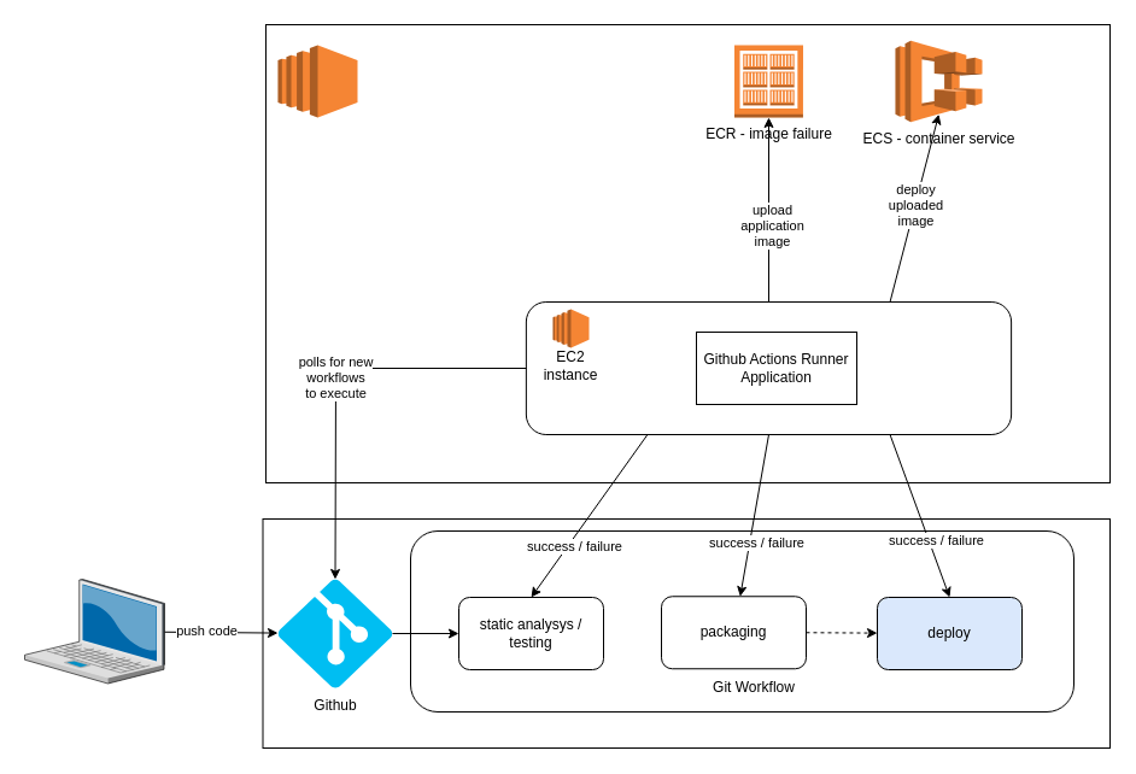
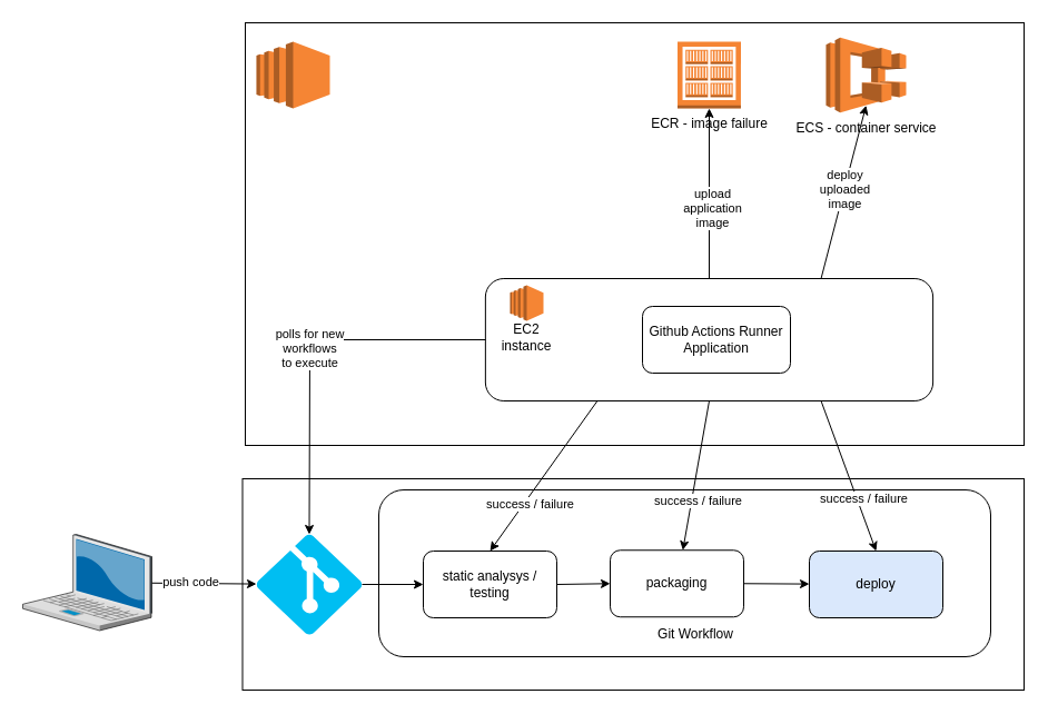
- <mxCell id="34" value="Github Actions Runner Application" style="whiteSpace=wrap;html=1;align=center;rounded=0;" vertex="1" parent="1"><mxGeometry x="577" y="275" width="133" height="60" as="geometry" /></mxCell>
+ <mxCell id="34" value="Github Actions Runner Application" style="rounded=1;whiteSpace=wrap;html=1;align=center;" vertex="1" parent="1"><mxGeometry x="577" y="275" width="133" height="60" as="geometry" /></mxCell>
+ <mxCell id="12" value="" style="endArrow=classic;html=1;rounded=0;exitX=1;exitY=0.5;exitDx=0;exitDy=0;entryX=0;entryY=0.5;entryDx=0;entryDy=0;" edge="1" parent="1" source="8" target="9"><mxGeometry width="50" height="50" relative="1" as="geometry"><mxPoint x="500" y="524.41" as="sourcePoint" /><mxPoint x="555" y="524" as="targetPoint" /></mxGeometry></mxCell>
- <mxCell id="13" value="" style="endArrow=classic;html=1;rounded=0;exitX=1;exitY=0.5;exitDx=0;exitDy=0;dashed=1;" edge="1" parent="1" source="9" target="10"><mxGeometry width="50" height="50" relative="1" as="geometry"><mxPoint x="510" y="535" as="sourcePoint" /><mxPoint x="558" y="534.25" as="targetPoint" /></mxGeometry></mxCell>
+ <mxCell id="13" value="" style="endArrow=classic;html=1;rounded=0;exitX=1;exitY=0.5;exitDx=0;exitDy=0;" edge="1" parent="1" source="9" target="10"><mxGeometry width="50" height="50" relative="1" as="geometry"><mxPoint x="510" y="535" as="sourcePoint" /><mxPoint x="558" y="534.25" as="targetPoint" /></mxGeometry></mxCell>
- <mxCell id="31" value="Github" style="text;html=1;strokeColor=none;fillColor=none;align=center;verticalAlign=middle;whiteSpace=wrap;rounded=0;" vertex="1" parent="1"><mxGeometry x="246.5" y="570" width="62" height="30" as="geometry" /></mxCell>
